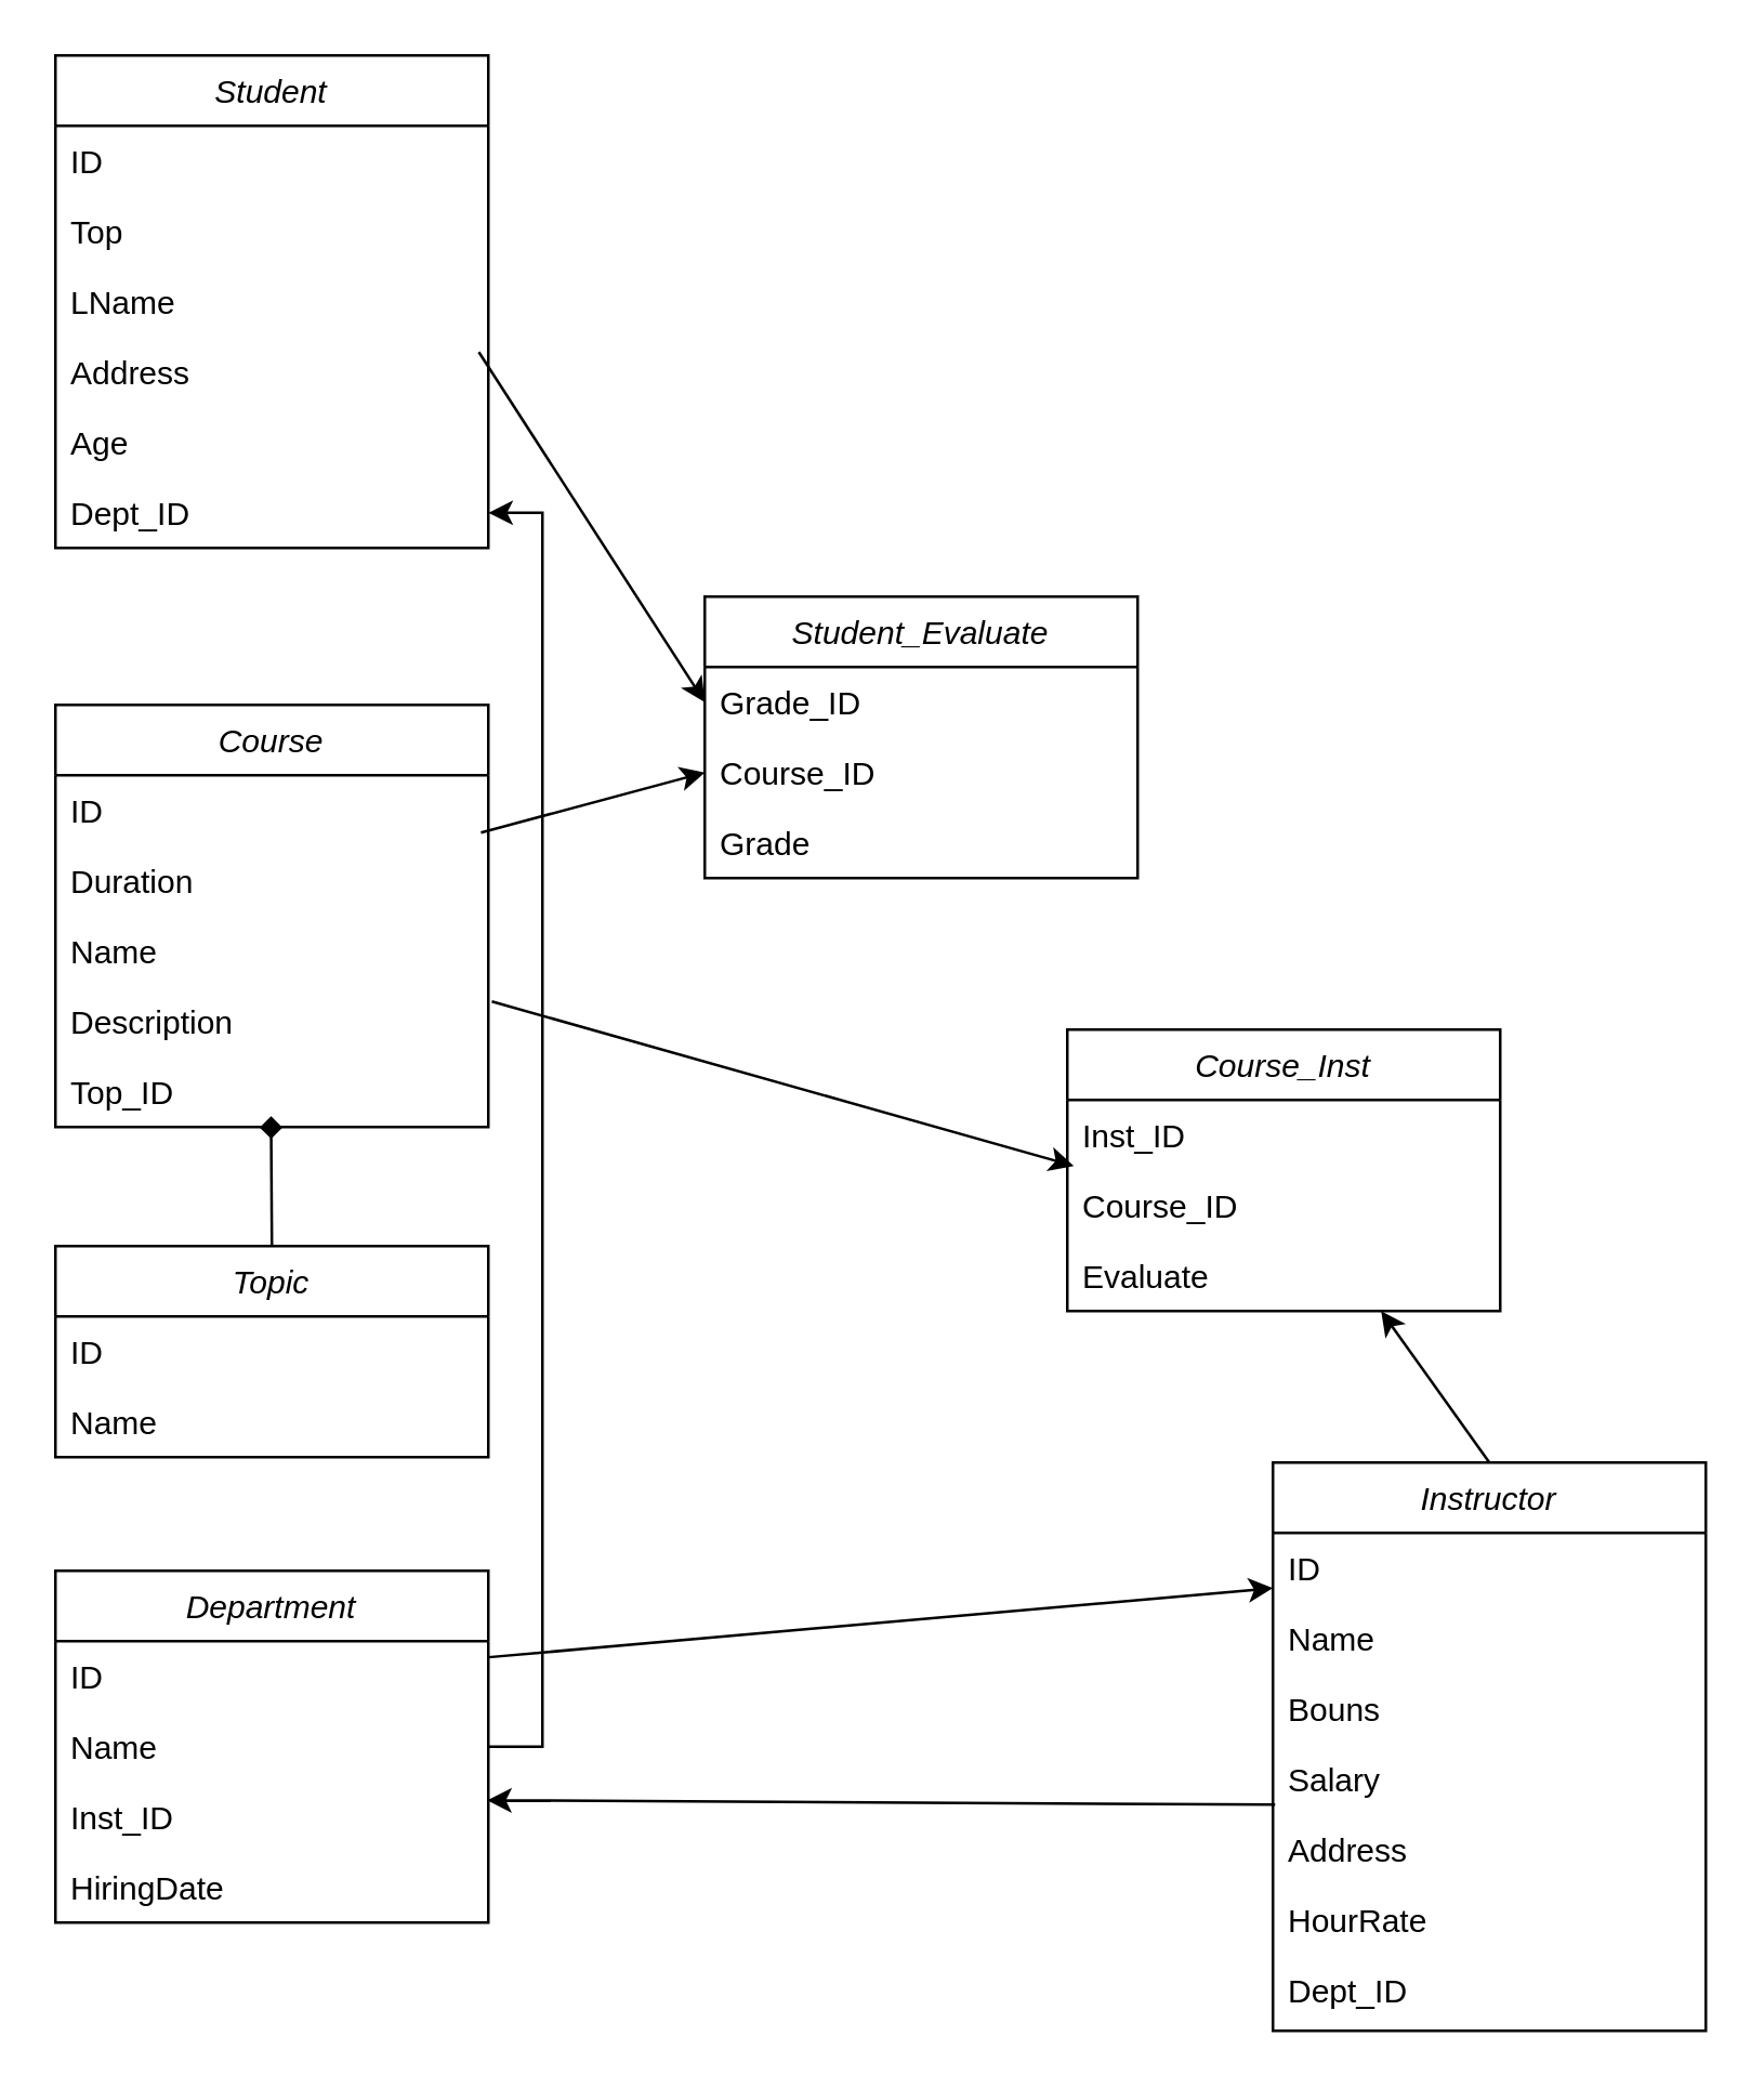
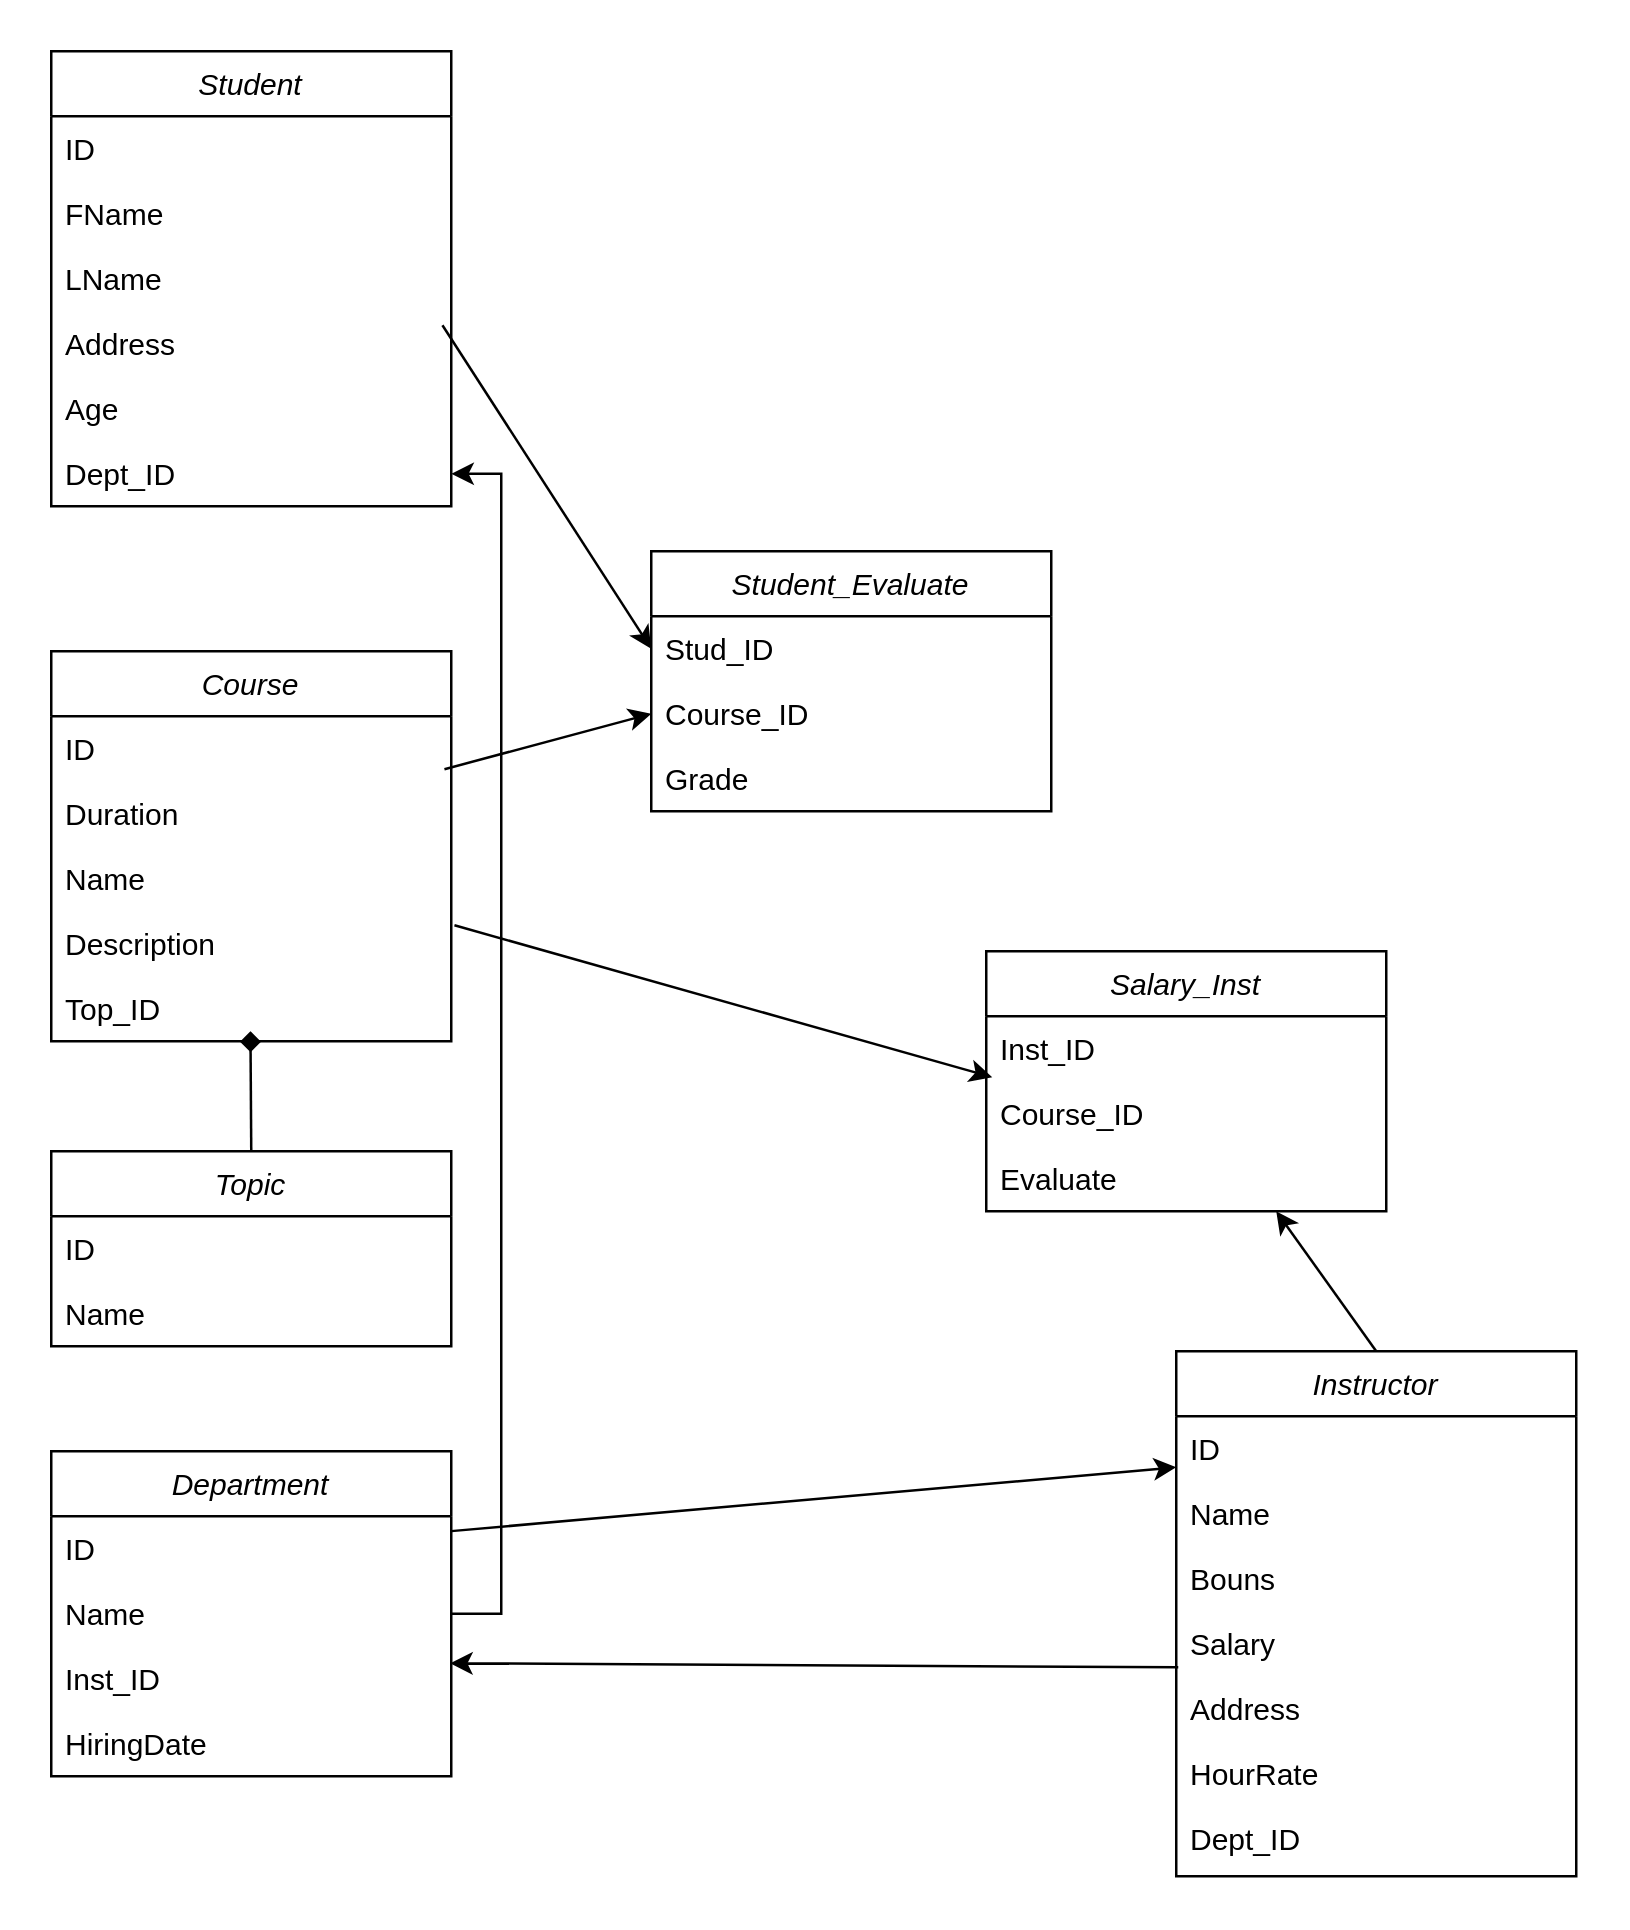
- <mxCell id="4" value="Top" style="text;align=left;verticalAlign=top;spacingLeft=4;spacingRight=4;overflow=hidden;rotatable=0;points=[[0,0.5],[1,0.5]];portConstraint=eastwest;" parent="2" vertex="1"><mxGeometry y="52" width="160" height="26" as="geometry" /></mxCell>
+ <mxCell id="4" value="FName" style="text;align=left;verticalAlign=top;spacingLeft=4;spacingRight=4;overflow=hidden;rotatable=0;points=[[0,0.5],[1,0.5]];portConstraint=eastwest;" parent="2" vertex="1"><mxGeometry y="52" width="160" height="26" as="geometry" /></mxCell>
- <mxCell id="23" value="Grade_ID" style="text;align=left;verticalAlign=top;spacingLeft=4;spacingRight=4;overflow=hidden;rotatable=0;points=[[0,0.5],[1,0.5]];portConstraint=eastwest;" parent="22" vertex="1"><mxGeometry y="26" width="160" height="26" as="geometry" /></mxCell>
+ <mxCell id="23" value="Stud_ID" style="text;align=left;verticalAlign=top;spacingLeft=4;spacingRight=4;overflow=hidden;rotatable=0;points=[[0,0.5],[1,0.5]];portConstraint=eastwest;" parent="22" vertex="1"><mxGeometry y="26" width="160" height="26" as="geometry" /></mxCell>
- <mxCell id="15" value="Course_Inst" style="swimlane;fontStyle=2;align=center;verticalAlign=top;childLayout=stackLayout;horizontal=1;startSize=26;horizontalStack=0;resizeParent=1;resizeLast=0;collapsible=1;marginBottom=0;rounded=0;shadow=0;strokeWidth=1;" parent="1" vertex="1"><mxGeometry x="394" y="380" width="160" height="104" as="geometry"><mxRectangle x="230" y="140" width="160" height="26" as="alternateBounds" /></mxGeometry></mxCell>
+ <mxCell id="15" value="Salary_Inst" style="swimlane;fontStyle=2;align=center;verticalAlign=top;childLayout=stackLayout;horizontal=1;startSize=26;horizontalStack=0;resizeParent=1;resizeLast=0;collapsible=1;marginBottom=0;rounded=0;shadow=0;strokeWidth=1;" parent="1" vertex="1"><mxGeometry x="394" y="380" width="160" height="104" as="geometry"><mxRectangle x="230" y="140" width="160" height="26" as="alternateBounds" /></mxGeometry></mxCell>
